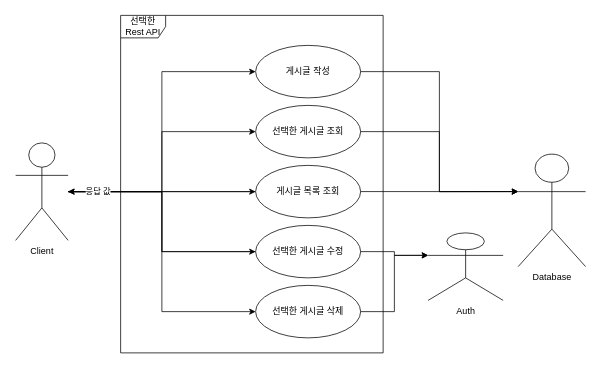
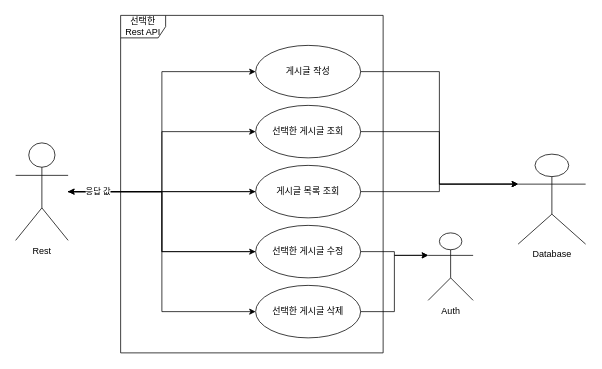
- <mxCell id="17" value="Database" style="shape=umlActor;verticalLabelPosition=bottom;verticalAlign=top;html=1;" vertex="1" parent="1"><mxGeometry x="690" y="205" width="90" height="150" as="geometry" /></mxCell>
+ <mxCell id="17" value="Database" style="shape=umlActor;verticalLabelPosition=bottom;verticalAlign=top;html=1;" vertex="1" parent="1"><mxGeometry x="690" y="205" width="90" height="120" as="geometry" /></mxCell>
- <mxCell id="7" value="Client" style="shape=umlActor;verticalLabelPosition=bottom;verticalAlign=top;html=1;" vertex="1" parent="1"><mxGeometry x="20" y="190" width="70" height="130" as="geometry" /></mxCell>
+ <mxCell id="7" value="Rest" style="shape=umlActor;verticalLabelPosition=bottom;verticalAlign=top;html=1;" vertex="1" parent="1"><mxGeometry x="20" y="190" width="70" height="130" as="geometry" /></mxCell>
- <mxCell id="23" value="Auth" style="shape=umlActor;verticalLabelPosition=bottom;verticalAlign=top;html=1;" vertex="1" parent="1"><mxGeometry x="570" y="310" width="100" height="90" as="geometry" /></mxCell>
+ <mxCell id="23" value="Auth" style="shape=umlActor;verticalLabelPosition=bottom;verticalAlign=top;html=1;" vertex="1" parent="1"><mxGeometry x="570" y="310" width="60" height="90" as="geometry" /></mxCell>
